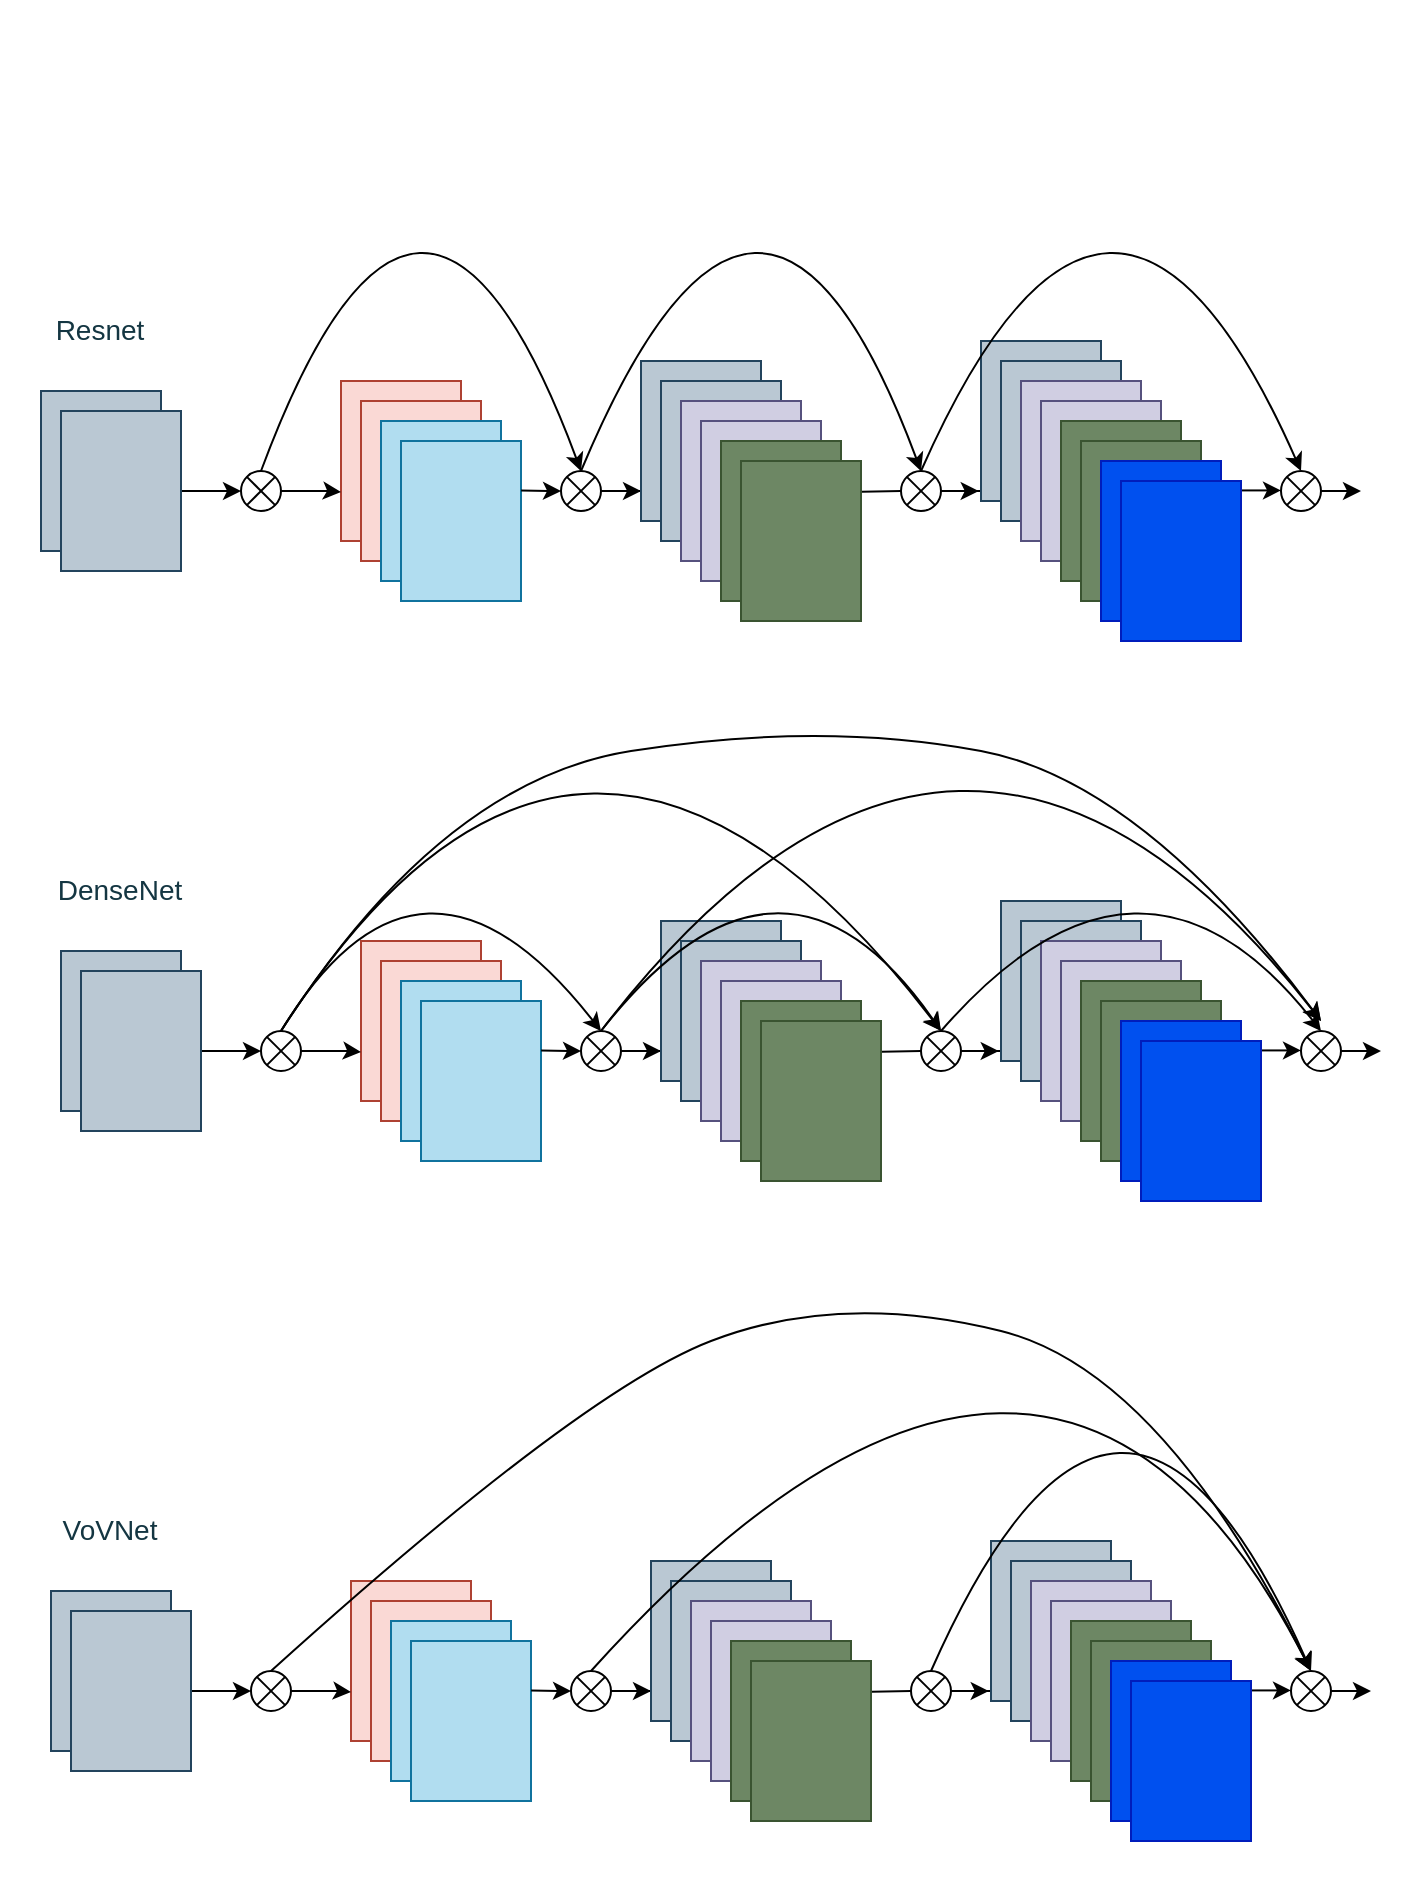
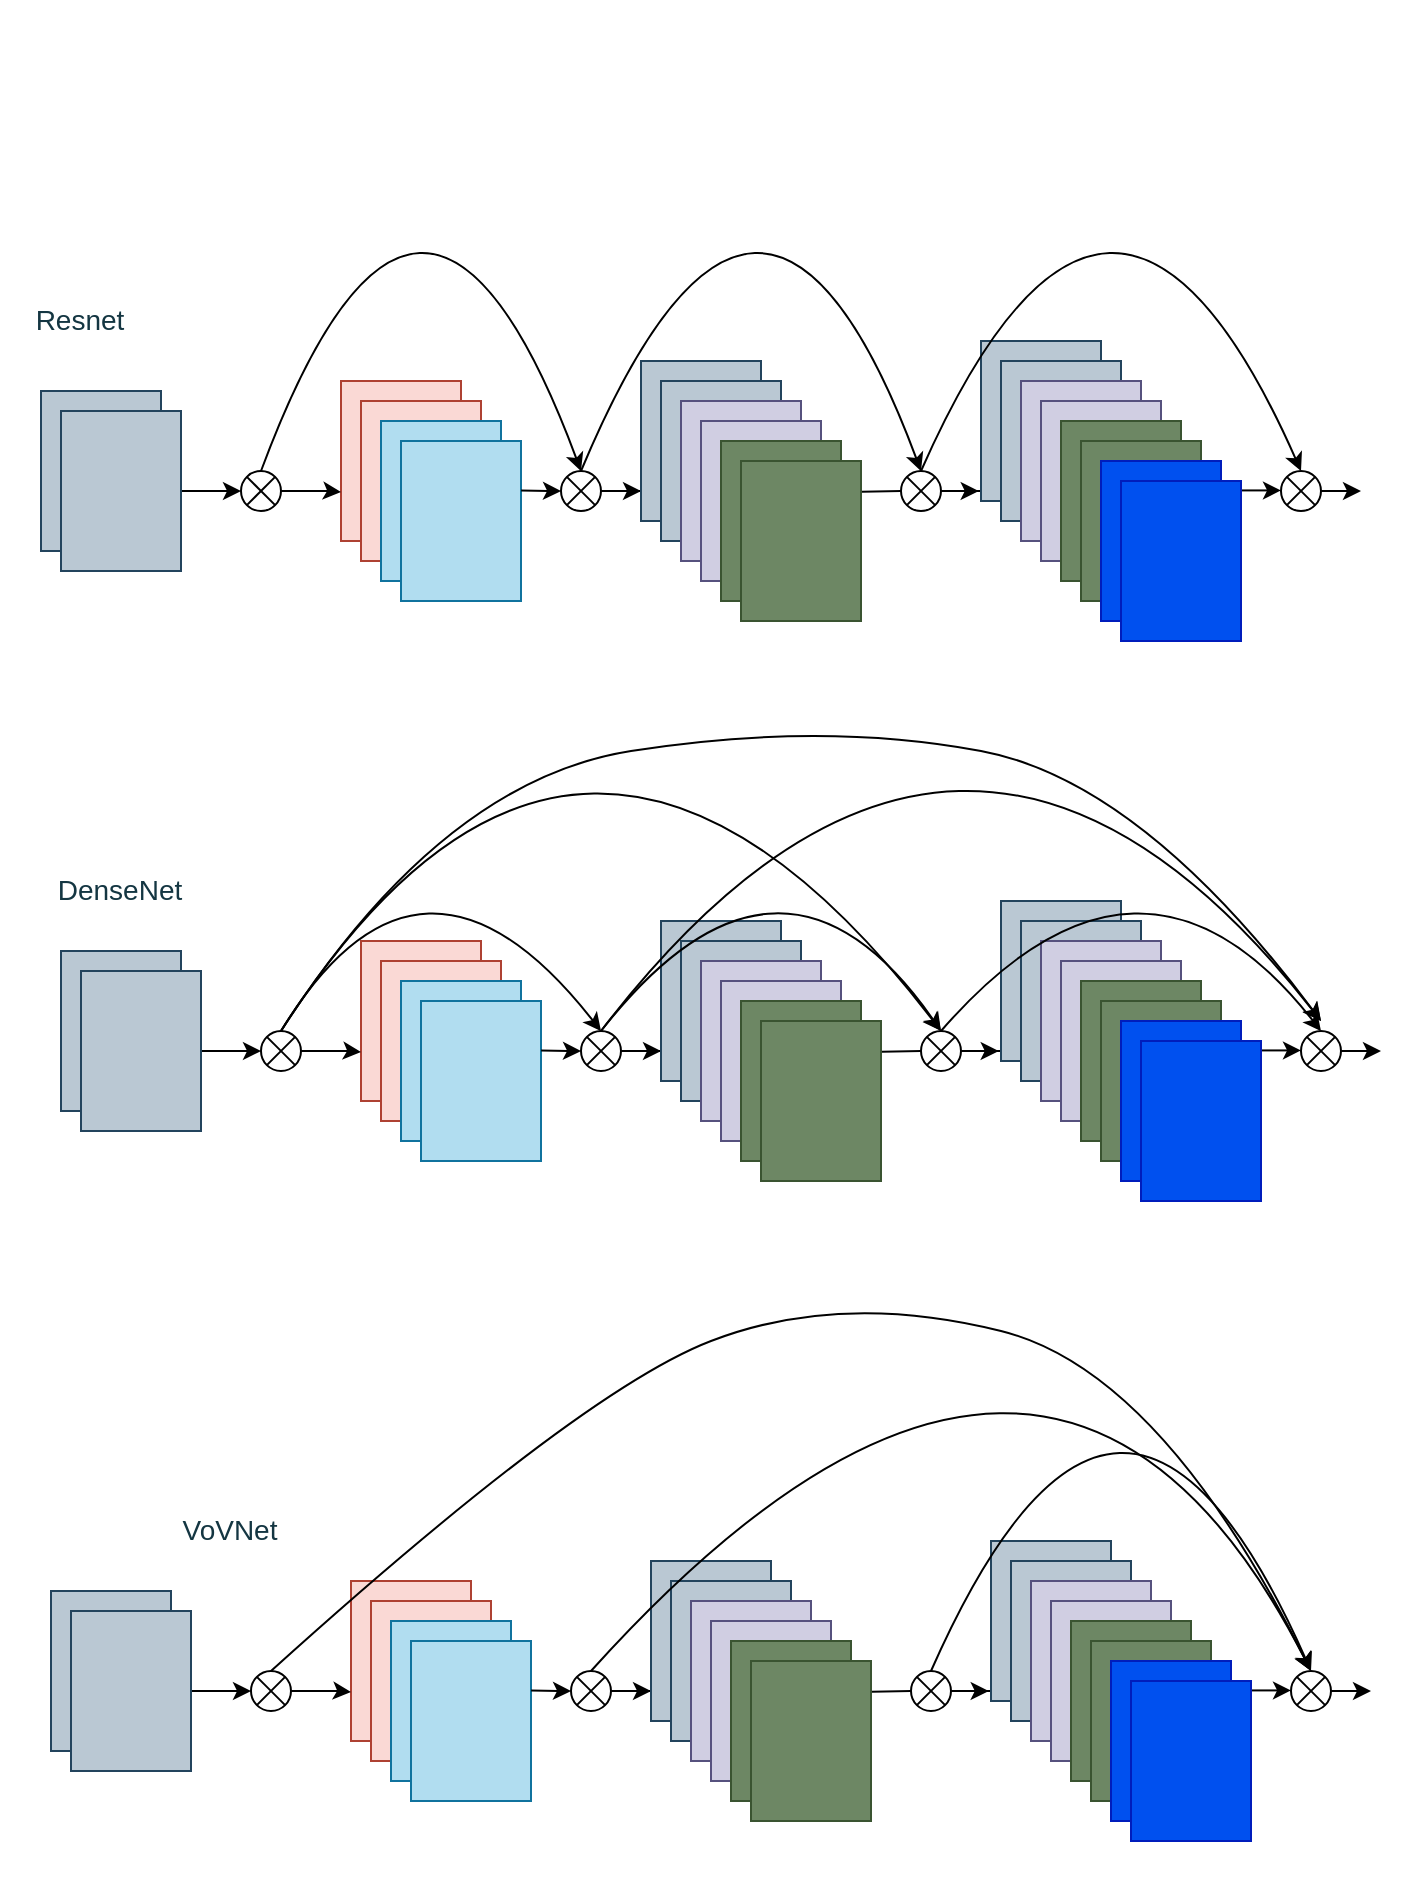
- <mxCell id="77" value="&lt;font style=&quot;font-size: 14px;&quot;&gt;Resnet&lt;/font&gt;" style="text;html=1;align=center;verticalAlign=middle;whiteSpace=wrap;rounded=0;fontColor=#143642;" vertex="1" parent="1"><mxGeometry x="20" y="150" width="60" height="30" as="geometry" /></mxCell>
+ <mxCell id="77" value="&lt;font style=&quot;font-size: 14px;&quot;&gt;Resnet&lt;/font&gt;" style="text;html=1;align=center;verticalAlign=middle;whiteSpace=wrap;rounded=0;fontColor=#143642;" vertex="1" parent="1"><mxGeometry x="10" y="145" width="60" height="30" as="geometry" /></mxCell>
- <mxCell id="79" value="&lt;font style=&quot;font-size: 14px;&quot;&gt;VoVNet&lt;/font&gt;" style="text;html=1;align=center;verticalAlign=middle;whiteSpace=wrap;rounded=0;fontColor=#143642;" vertex="1" parent="1"><mxGeometry x="25" y="750" width="60" height="30" as="geometry" /></mxCell>
+ <mxCell id="79" value="&lt;font style=&quot;font-size: 14px;&quot;&gt;VoVNet&lt;/font&gt;" style="text;html=1;align=center;verticalAlign=middle;whiteSpace=wrap;rounded=0;fontColor=#143642;" vertex="1" parent="1"><mxGeometry x="85" y="750" width="60" height="30" as="geometry" /></mxCell>
